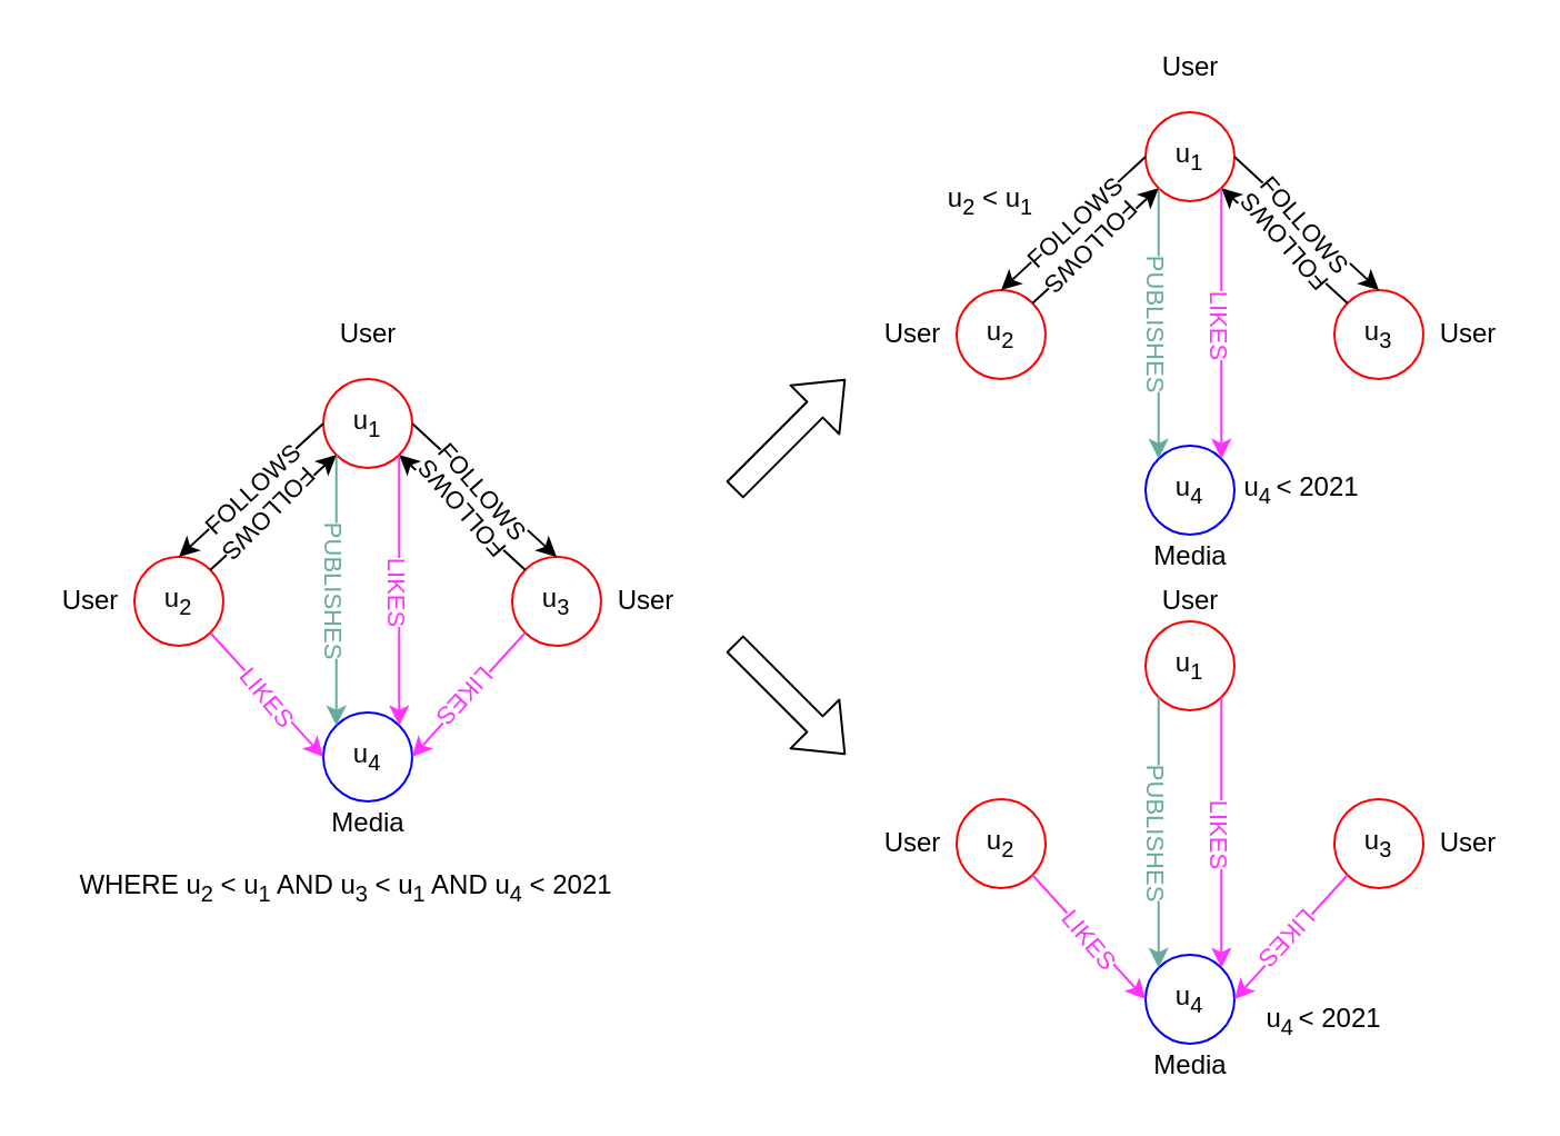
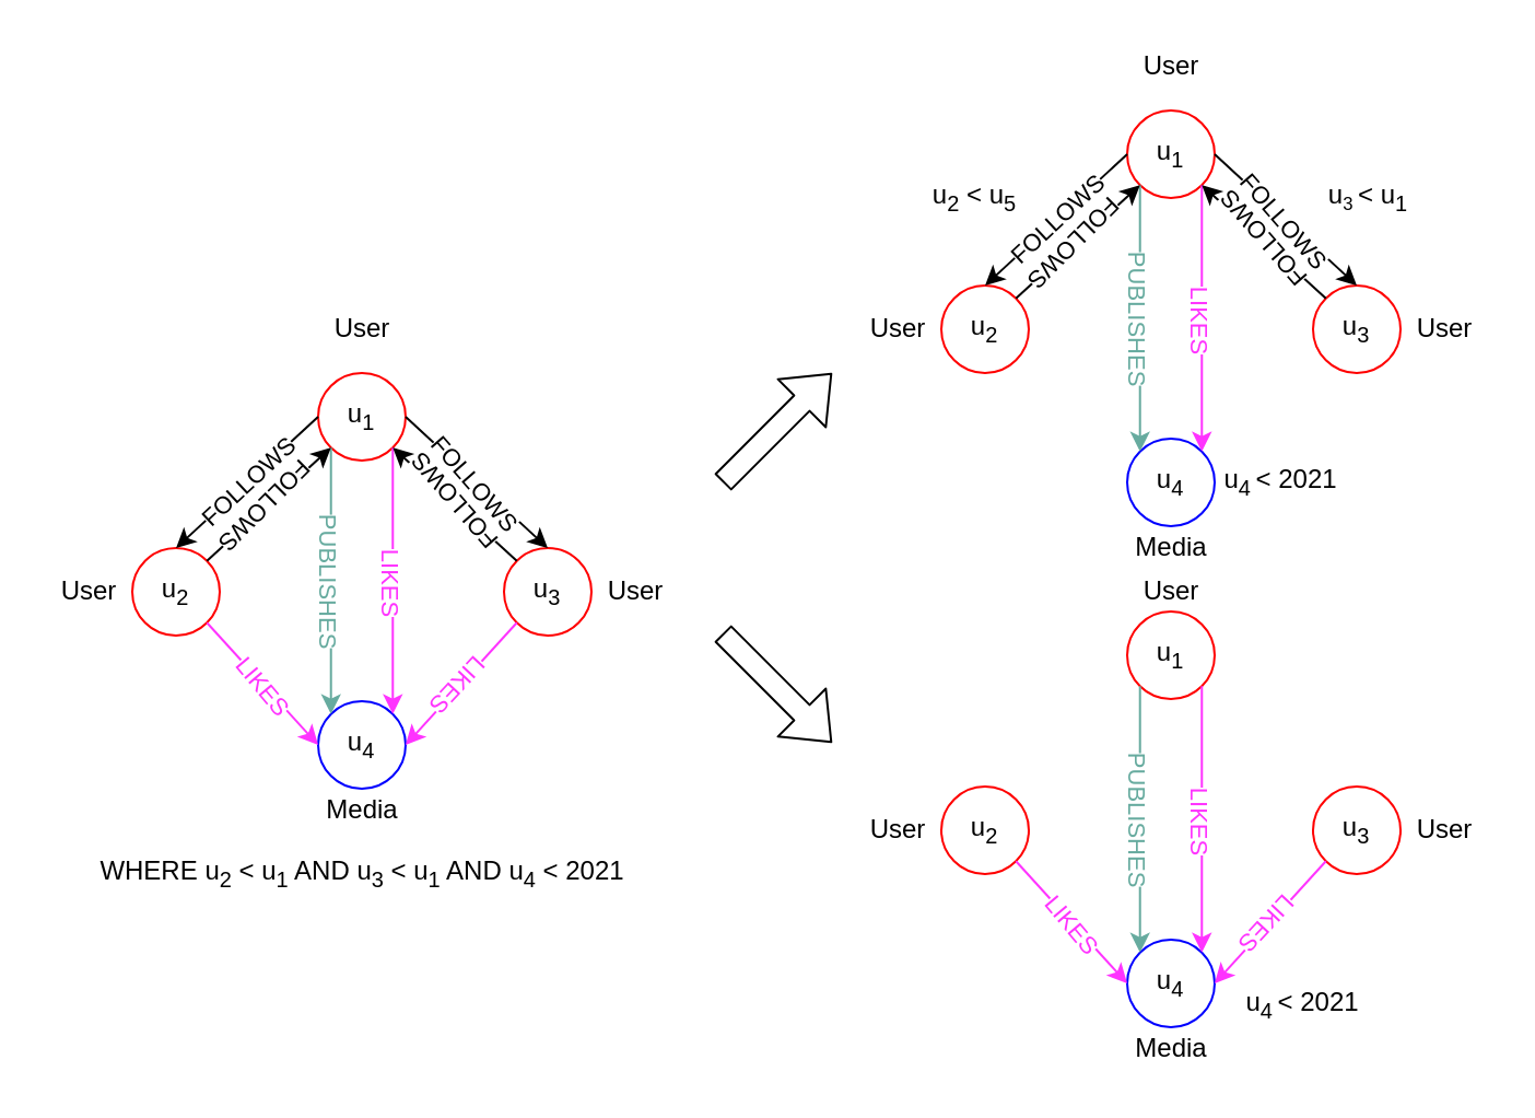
- <mxCell id="65" value="u&lt;sub&gt;2&lt;/sub&gt; &amp;lt; u&lt;sub&gt;1&lt;/sub&gt;" style="text;html=1;align=center;verticalAlign=middle;resizable=0;points=[];autosize=1;" vertex="1" parent="1"><mxGeometry x="420" y="80" width="50" height="20" as="geometry" /></mxCell>
+ <mxCell id="65" value="u&lt;sub&gt;2&lt;/sub&gt; &amp;lt; u&lt;sub&gt;5&lt;/sub&gt;" style="text;html=1;align=center;verticalAlign=middle;resizable=0;points=[];autosize=1;" vertex="1" parent="1"><mxGeometry x="420" y="80" width="50" height="20" as="geometry" /></mxCell>
+ <mxCell id="66" value="u&lt;span style=&quot;font-size: 10px&quot;&gt;&lt;sub&gt;3&amp;nbsp;&lt;/sub&gt;&lt;/span&gt;&amp;lt; u&lt;sub&gt;1&lt;/sub&gt;" style="text;html=1;align=center;verticalAlign=middle;resizable=0;points=[];autosize=1;" vertex="1" parent="1"><mxGeometry x="600" y="80" width="50" height="20" as="geometry" /></mxCell>
- <mxCell id="64" value="WHERE u&lt;sub&gt;2&lt;/sub&gt; &amp;lt; u&lt;sub&gt;1&lt;/sub&gt; AND u&lt;sub&gt;3&lt;/sub&gt; &amp;lt; u&lt;sub&gt;1&lt;/sub&gt; AND u&lt;sub&gt;4&lt;/sub&gt; &amp;lt; 2021" style="text;html=1;align=center;verticalAlign=middle;resizable=0;points=[];autosize=1;" vertex="1" parent="1"><mxGeometry x="25" y="389" width="260" height="20" as="geometry" /></mxCell>
+ <mxCell id="64" value="WHERE u&lt;sub&gt;2&lt;/sub&gt; &amp;lt; u&lt;sub&gt;1&lt;/sub&gt; AND u&lt;sub&gt;3&lt;/sub&gt; &amp;lt; u&lt;sub&gt;1&lt;/sub&gt; AND u&lt;sub&gt;4&lt;/sub&gt; &amp;lt; 2021" style="text;html=1;align=center;verticalAlign=middle;resizable=0;points=[];autosize=1;" vertex="1" parent="1"><mxGeometry x="35" y="389" width="260" height="20" as="geometry" /></mxCell>
